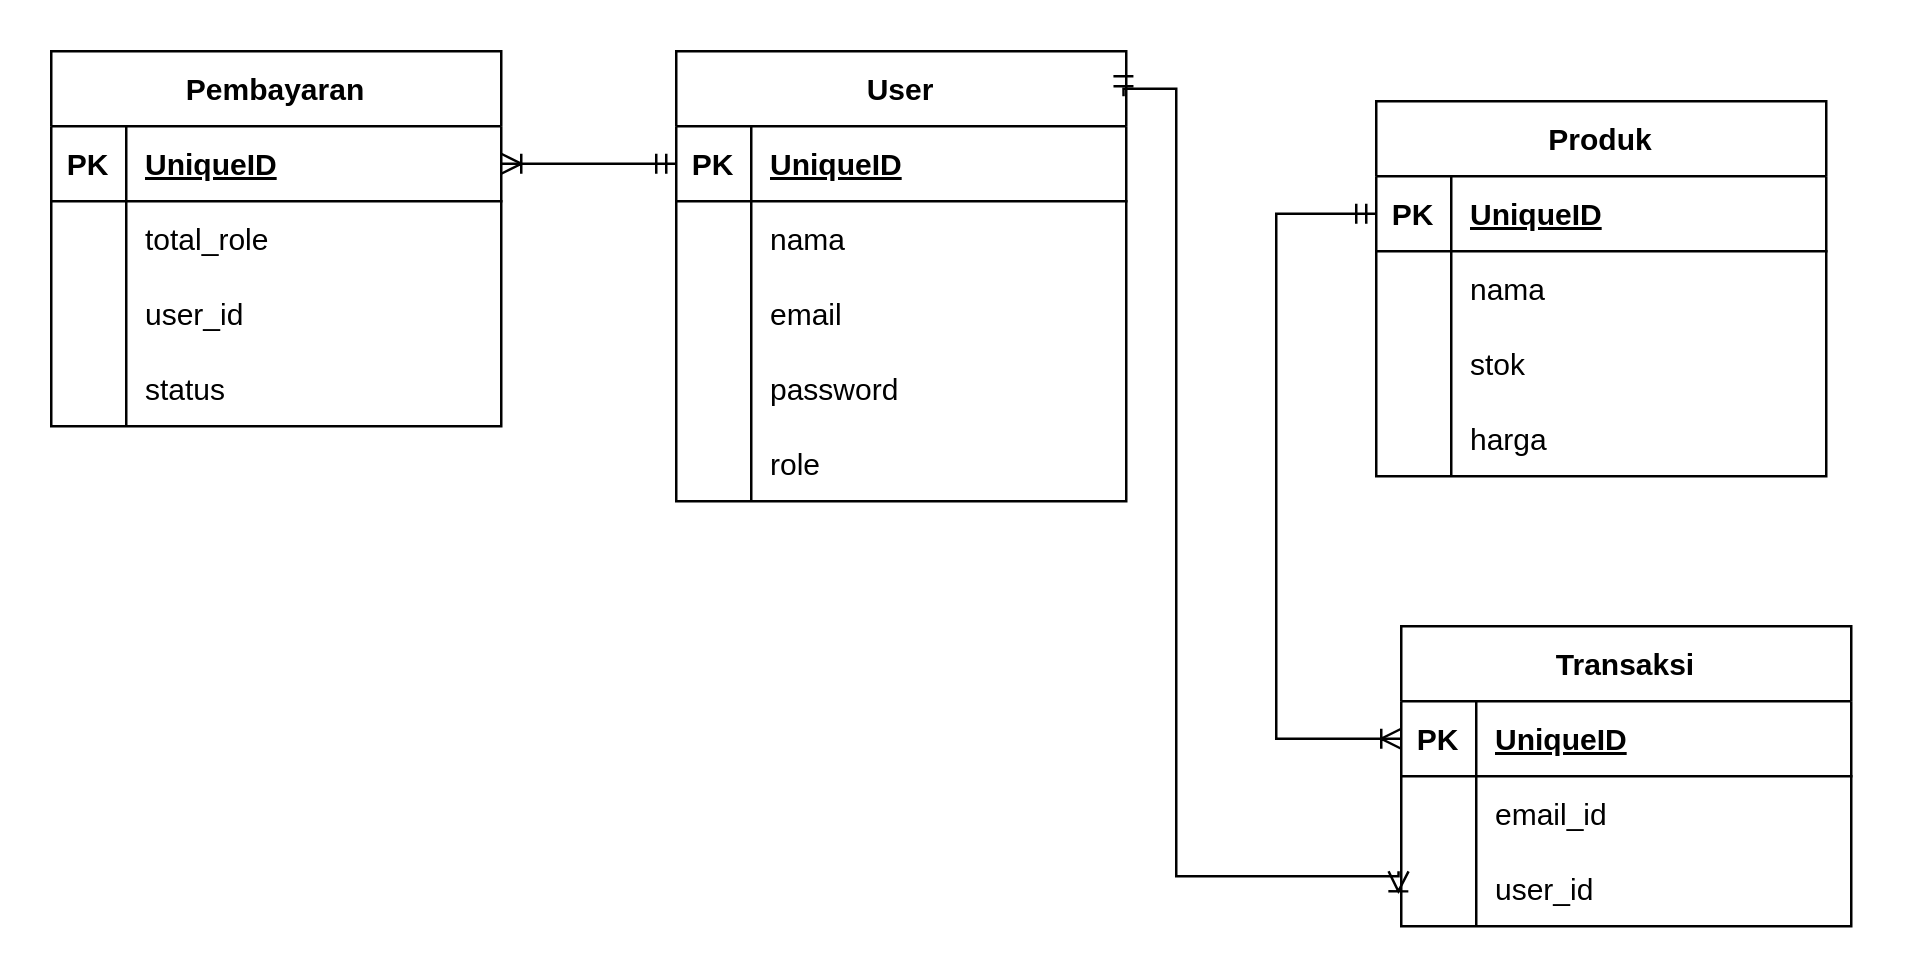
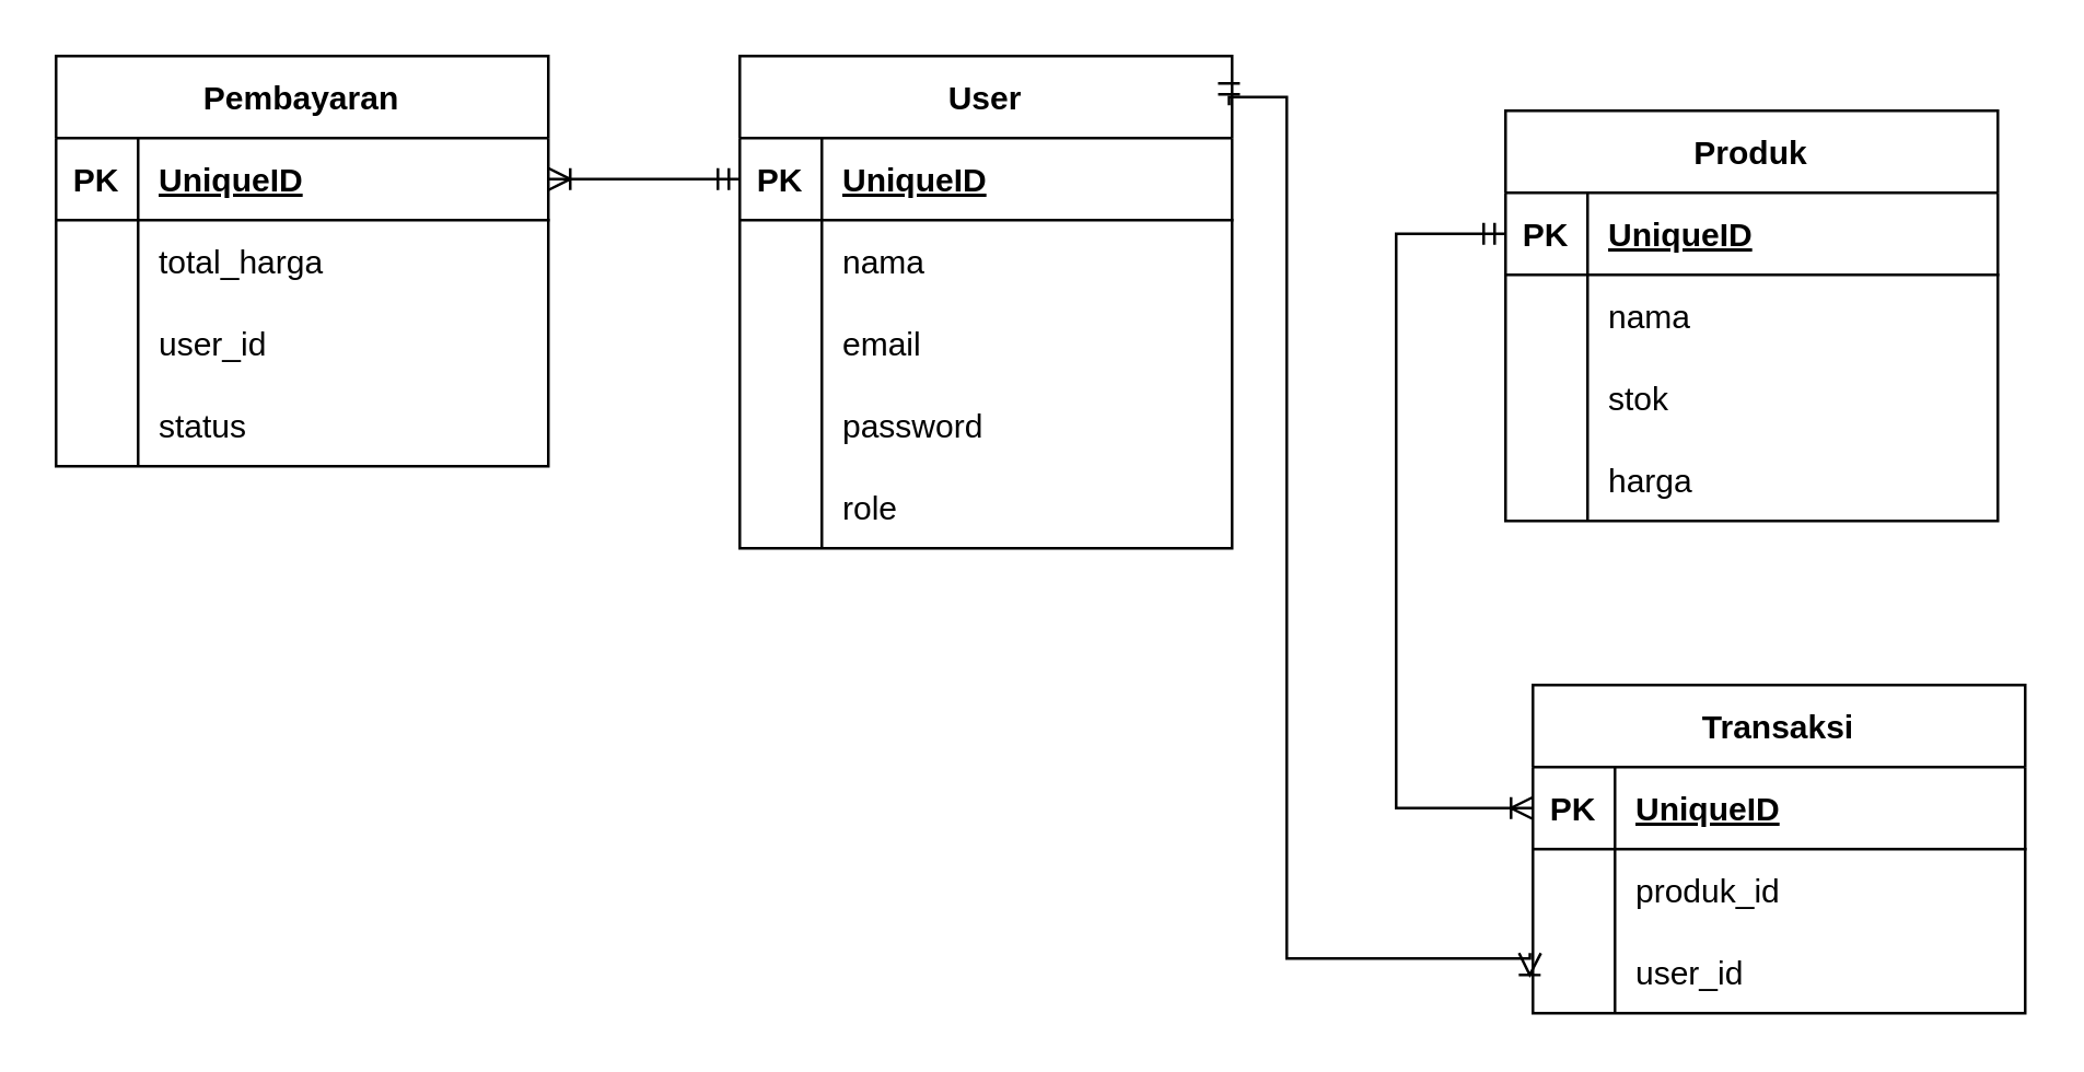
- <mxCell id="47" value="total_role" style="shape=partialRectangle;connectable=0;fillColor=none;top=0;left=0;bottom=0;right=0;align=left;spacingLeft=6;overflow=hidden;" vertex="1" parent="45"><mxGeometry x="30" width="150" height="30" as="geometry"><mxRectangle width="150" height="30" as="alternateBounds" /></mxGeometry></mxCell>
+ <mxCell id="47" value="total_harga" style="shape=partialRectangle;connectable=0;fillColor=none;top=0;left=0;bottom=0;right=0;align=left;spacingLeft=6;overflow=hidden;" vertex="1" parent="45"><mxGeometry x="30" width="150" height="30" as="geometry"><mxRectangle width="150" height="30" as="alternateBounds" /></mxGeometry></mxCell>
- <mxCell id="37" value="email_id" style="shape=partialRectangle;connectable=0;fillColor=none;top=0;left=0;bottom=0;right=0;align=left;spacingLeft=6;overflow=hidden;" vertex="1" parent="35"><mxGeometry x="30" width="150" height="30" as="geometry"><mxRectangle width="150" height="30" as="alternateBounds" /></mxGeometry></mxCell>
+ <mxCell id="37" value="produk_id" style="shape=partialRectangle;connectable=0;fillColor=none;top=0;left=0;bottom=0;right=0;align=left;spacingLeft=6;overflow=hidden;" vertex="1" parent="35"><mxGeometry x="30" width="150" height="30" as="geometry"><mxRectangle width="150" height="30" as="alternateBounds" /></mxGeometry></mxCell>
